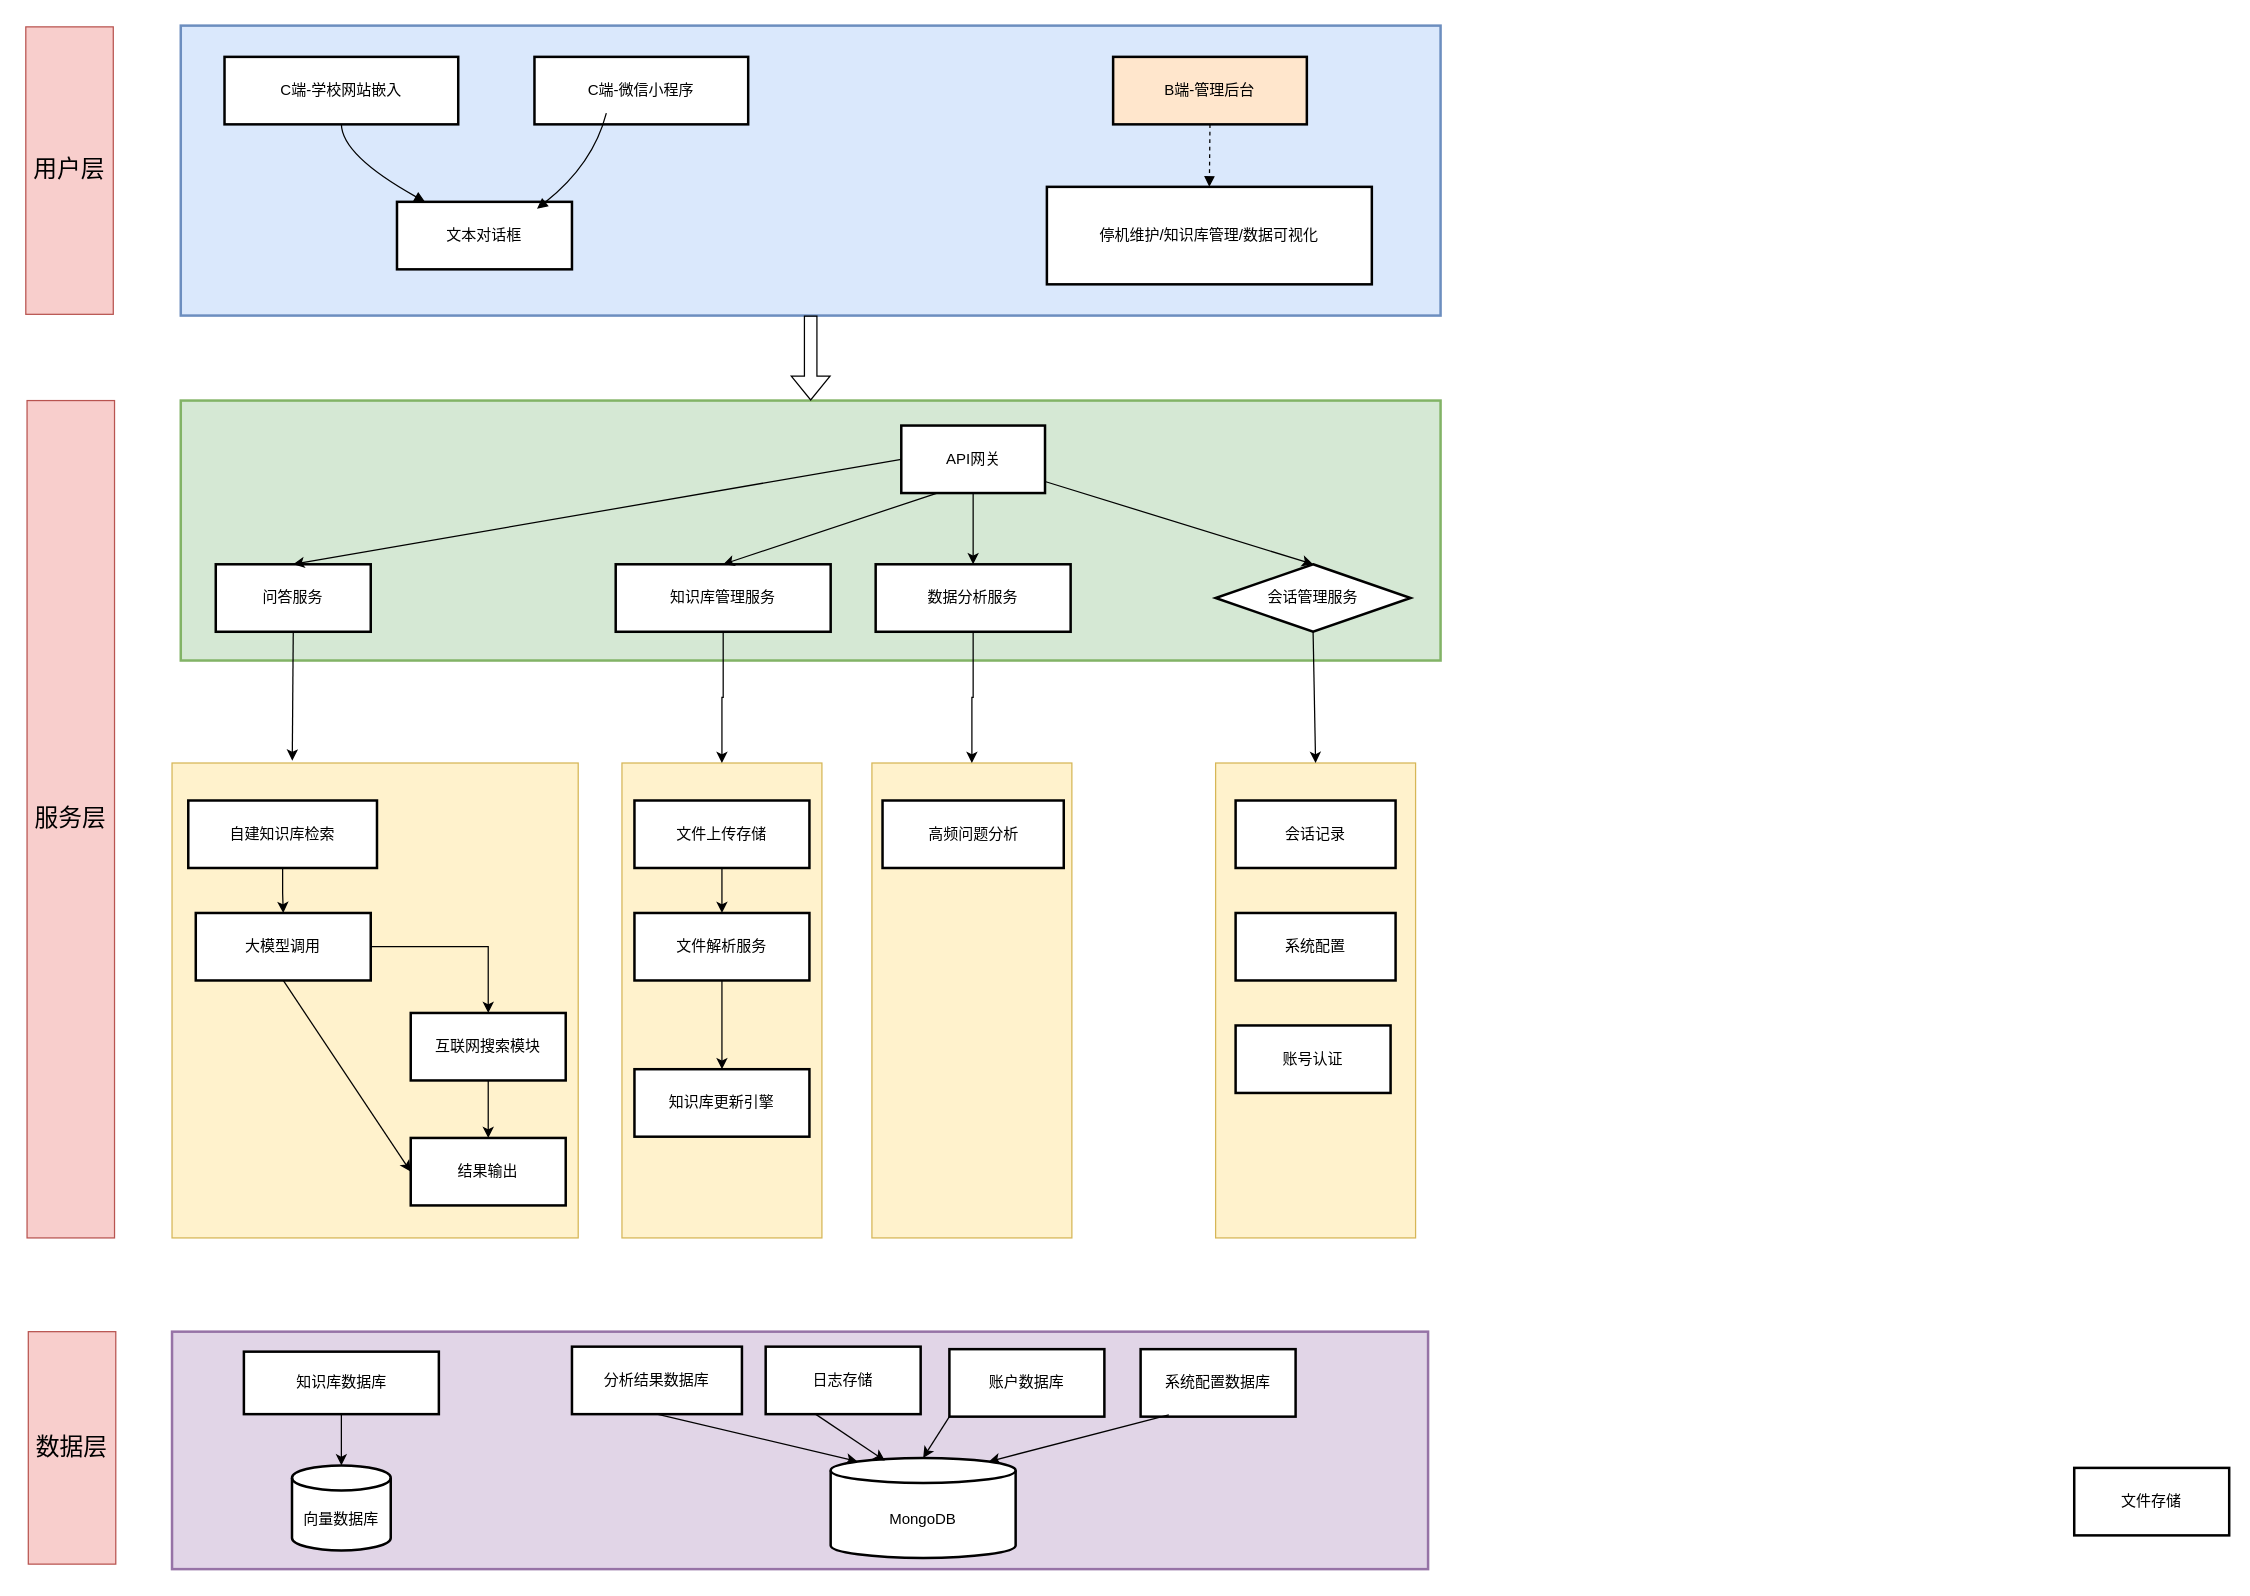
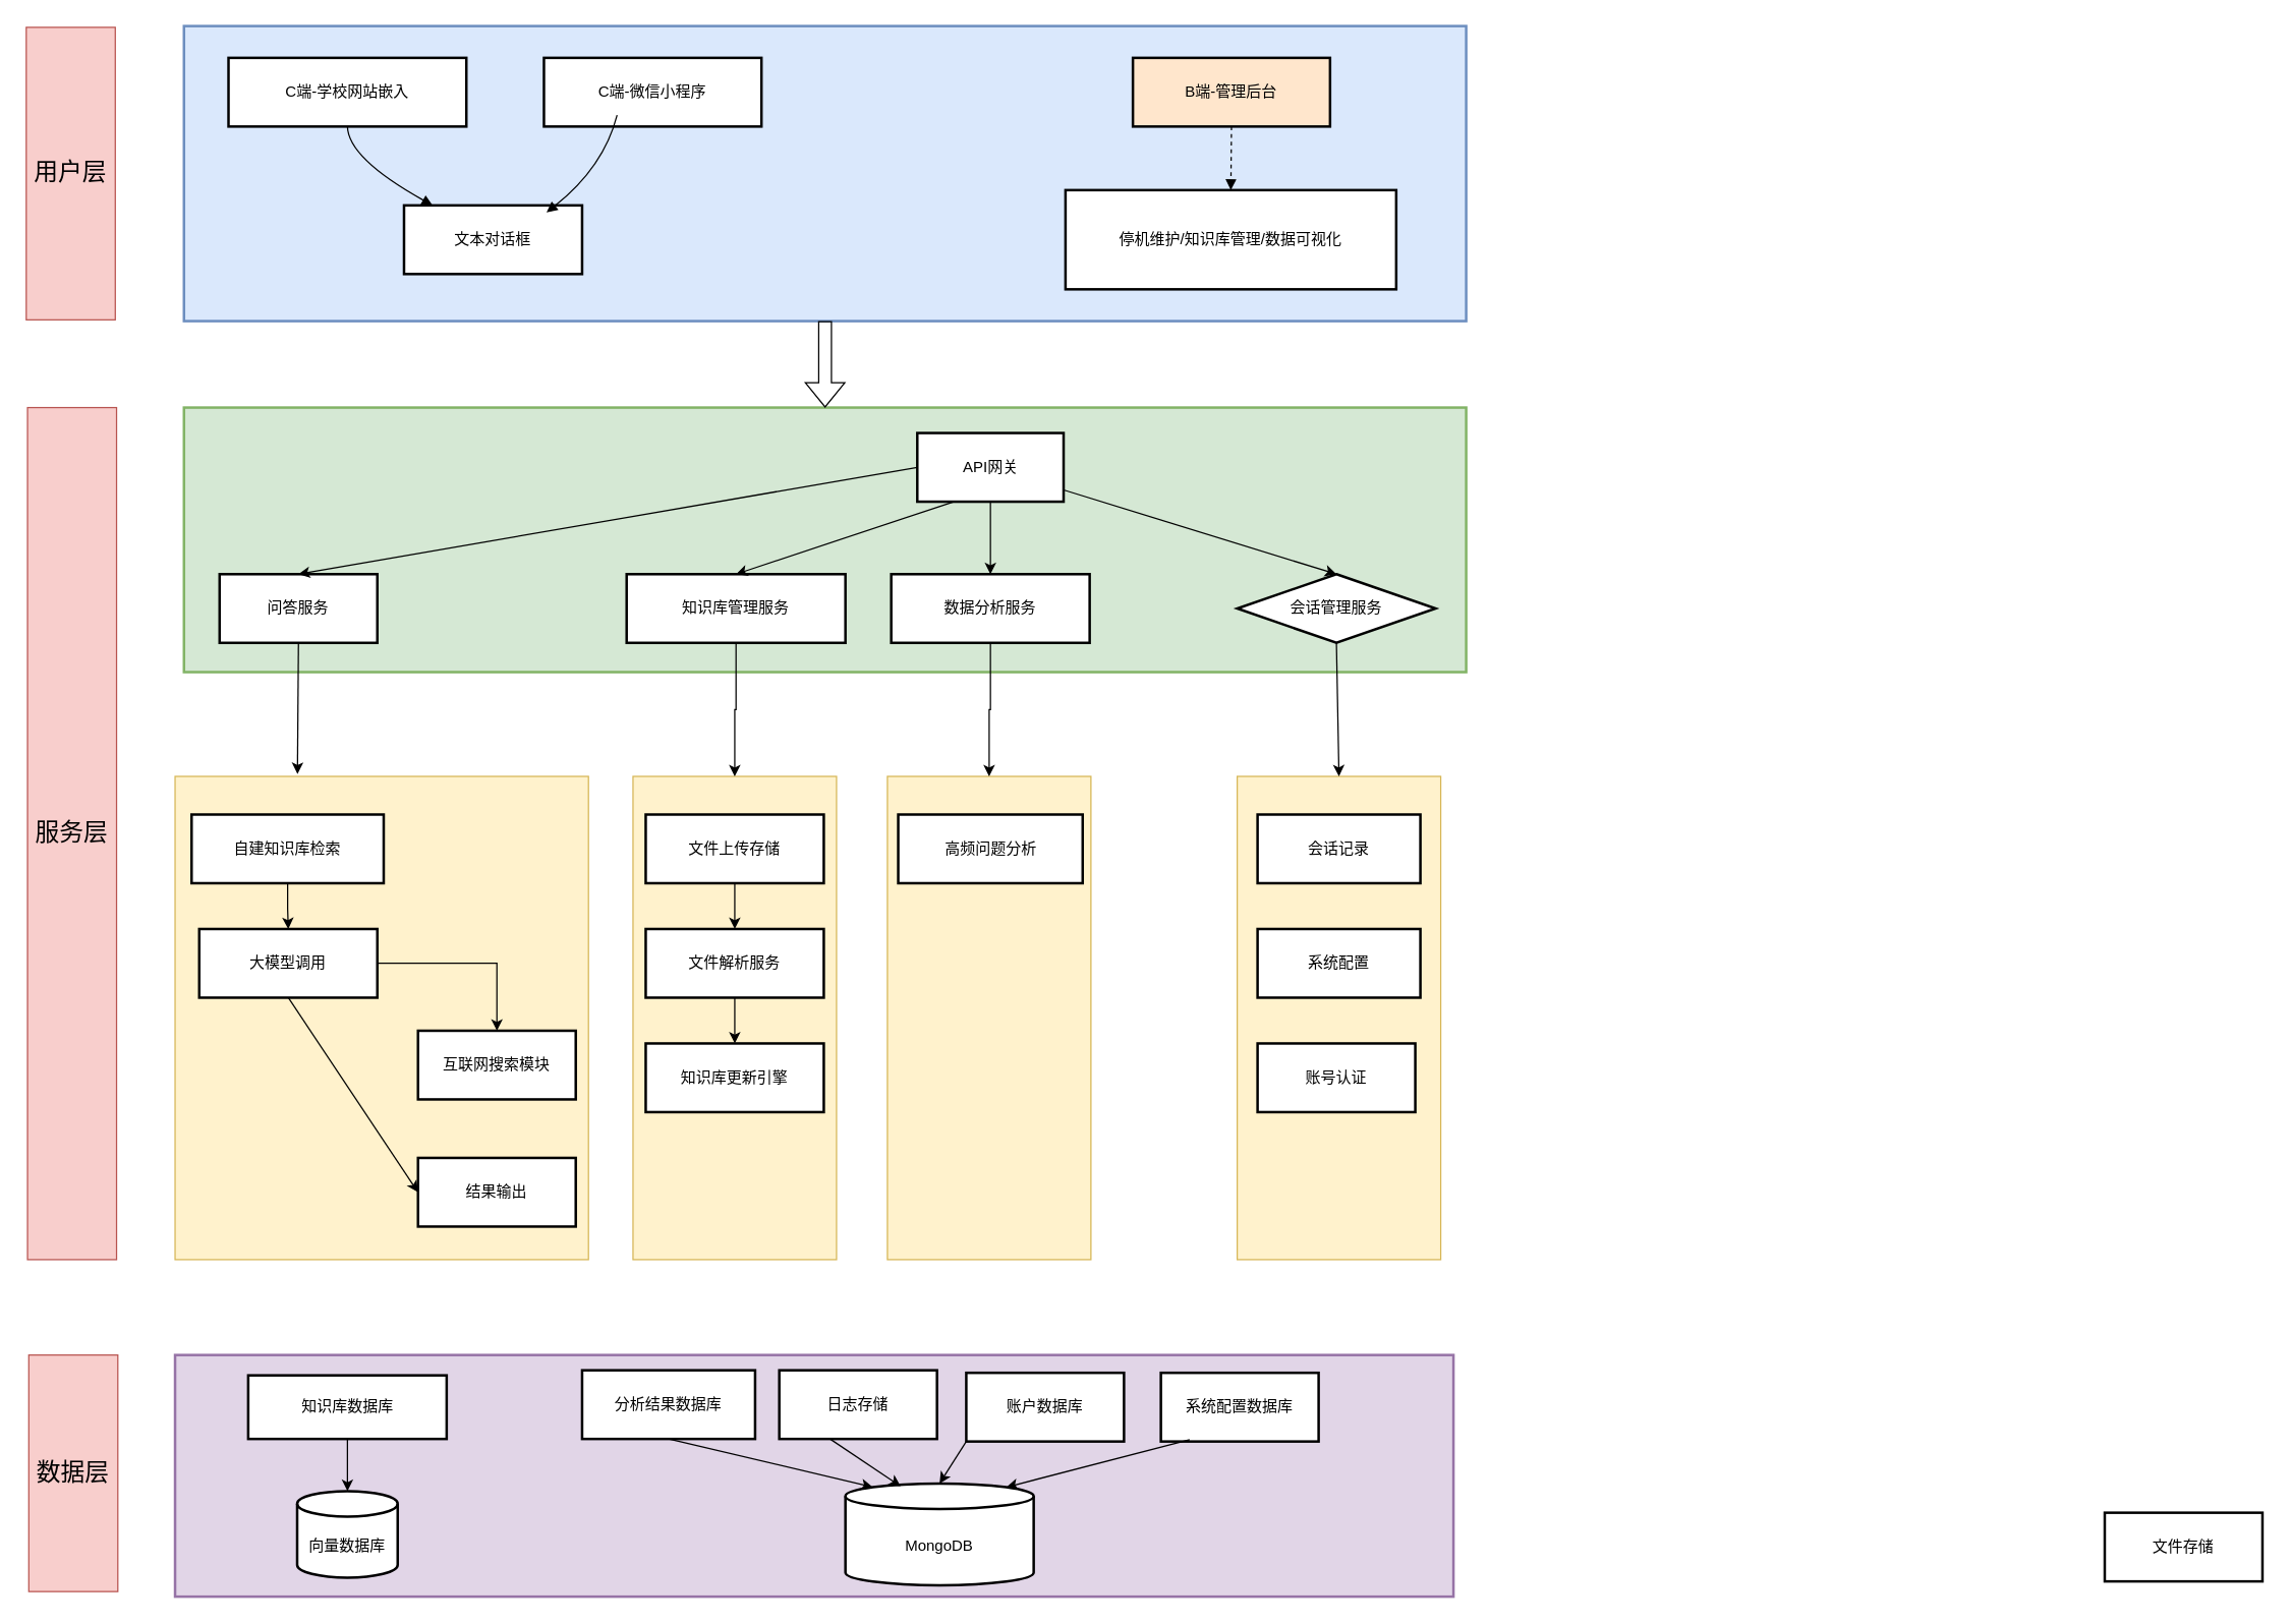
- <mxCell id="25" value="知识库更新引擎" style="whiteSpace=wrap;strokeWidth=2;" vertex="1" parent="1"><mxGeometry x="507" y="855" width="140" height="54" as="geometry" /></mxCell>
+ <mxCell id="25" value="知识库更新引擎" style="whiteSpace=wrap;strokeWidth=2;" vertex="1" parent="1"><mxGeometry x="507" y="820" width="140" height="54" as="geometry" /></mxCell>
- <mxCell id="23" value="" style="edgeStyle=orthogonalEdgeStyle;rounded=0;orthogonalLoop=1;jettySize=auto;html=1;" edge="1" parent="1" source="24" target="46"><mxGeometry relative="1" as="geometry" /></mxCell>
- <mxCell id="32" value="文件存储" style="whiteSpace=wrap;strokeWidth=2;" vertex="1" parent="1"><mxGeometry x="1659" y="1174" width="124" height="54" as="geometry" /></mxCell>
+ <mxCell id="32" value="文件存储" style="whiteSpace=wrap;strokeWidth=2;" vertex="1" parent="1"><mxGeometry x="1654" y="1189" width="124" height="54" as="geometry" /></mxCell>
